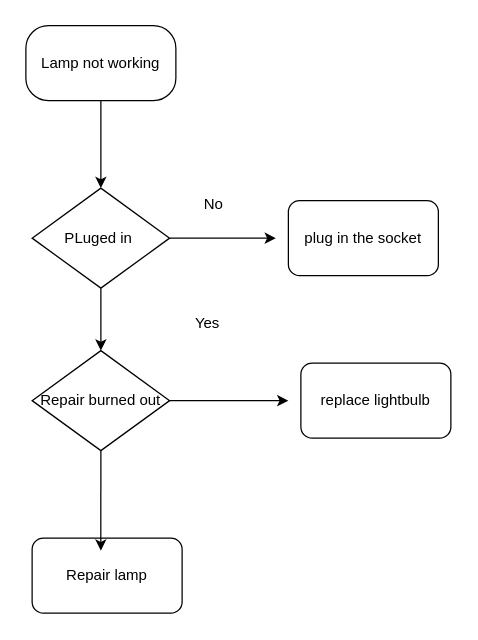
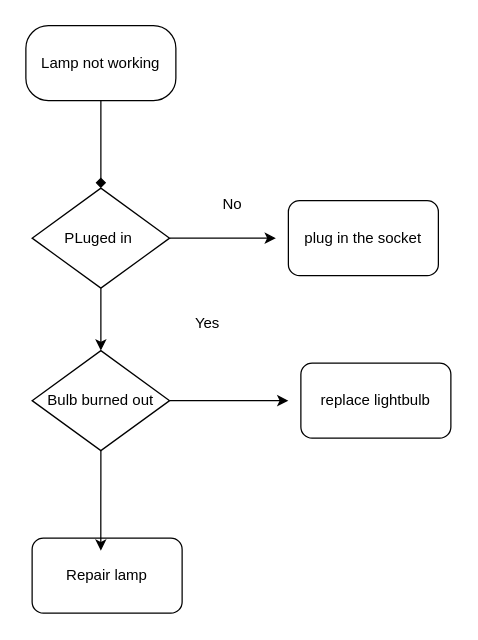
- <mxCell id="2" style="edgeStyle=orthogonalEdgeStyle;rounded=0;orthogonalLoop=1;jettySize=auto;html=1;exitX=0.5;exitY=1;exitDx=0;exitDy=0;entryX=0.5;entryY=0;entryDx=0;entryDy=0;" edge="1" parent="1" source="3" target="6"><mxGeometry relative="1" as="geometry"><mxPoint x="80" y="140" as="targetPoint" /></mxGeometry></mxCell>
+ <mxCell id="2" style="edgeStyle=orthogonalEdgeStyle;rounded=0;orthogonalLoop=1;jettySize=auto;html=1;exitX=0.5;exitY=1;exitDx=0;exitDy=0;entryX=0.5;entryY=0;entryDx=0;entryDy=0;endArrow=diamond;" edge="1" parent="1" source="3" target="6"><mxGeometry relative="1" as="geometry"><mxPoint x="80" y="140" as="targetPoint" /></mxGeometry></mxCell>
- <mxCell id="13" value="No" style="text;html=1;align=center;verticalAlign=middle;resizable=0;points=[];autosize=1;strokeColor=none;fillColor=none;" vertex="1" parent="1"><mxGeometry x="150" y="148" width="40" height="30" as="geometry" /></mxCell>
+ <mxCell id="13" value="No" style="text;html=1;align=center;verticalAlign=middle;resizable=0;points=[];autosize=1;strokeColor=none;fillColor=none;" vertex="1" parent="1"><mxGeometry x="165" y="148" width="40" height="30" as="geometry" /></mxCell>
- <mxCell id="8" value="Repair burned out" style="rhombus;whiteSpace=wrap;html=1;" vertex="1" parent="1"><mxGeometry x="25" y="280" width="110" height="80" as="geometry" /></mxCell>
+ <mxCell id="8" value="Bulb burned out" style="rhombus;whiteSpace=wrap;html=1;" vertex="1" parent="1"><mxGeometry x="25" y="280" width="110" height="80" as="geometry" /></mxCell>
